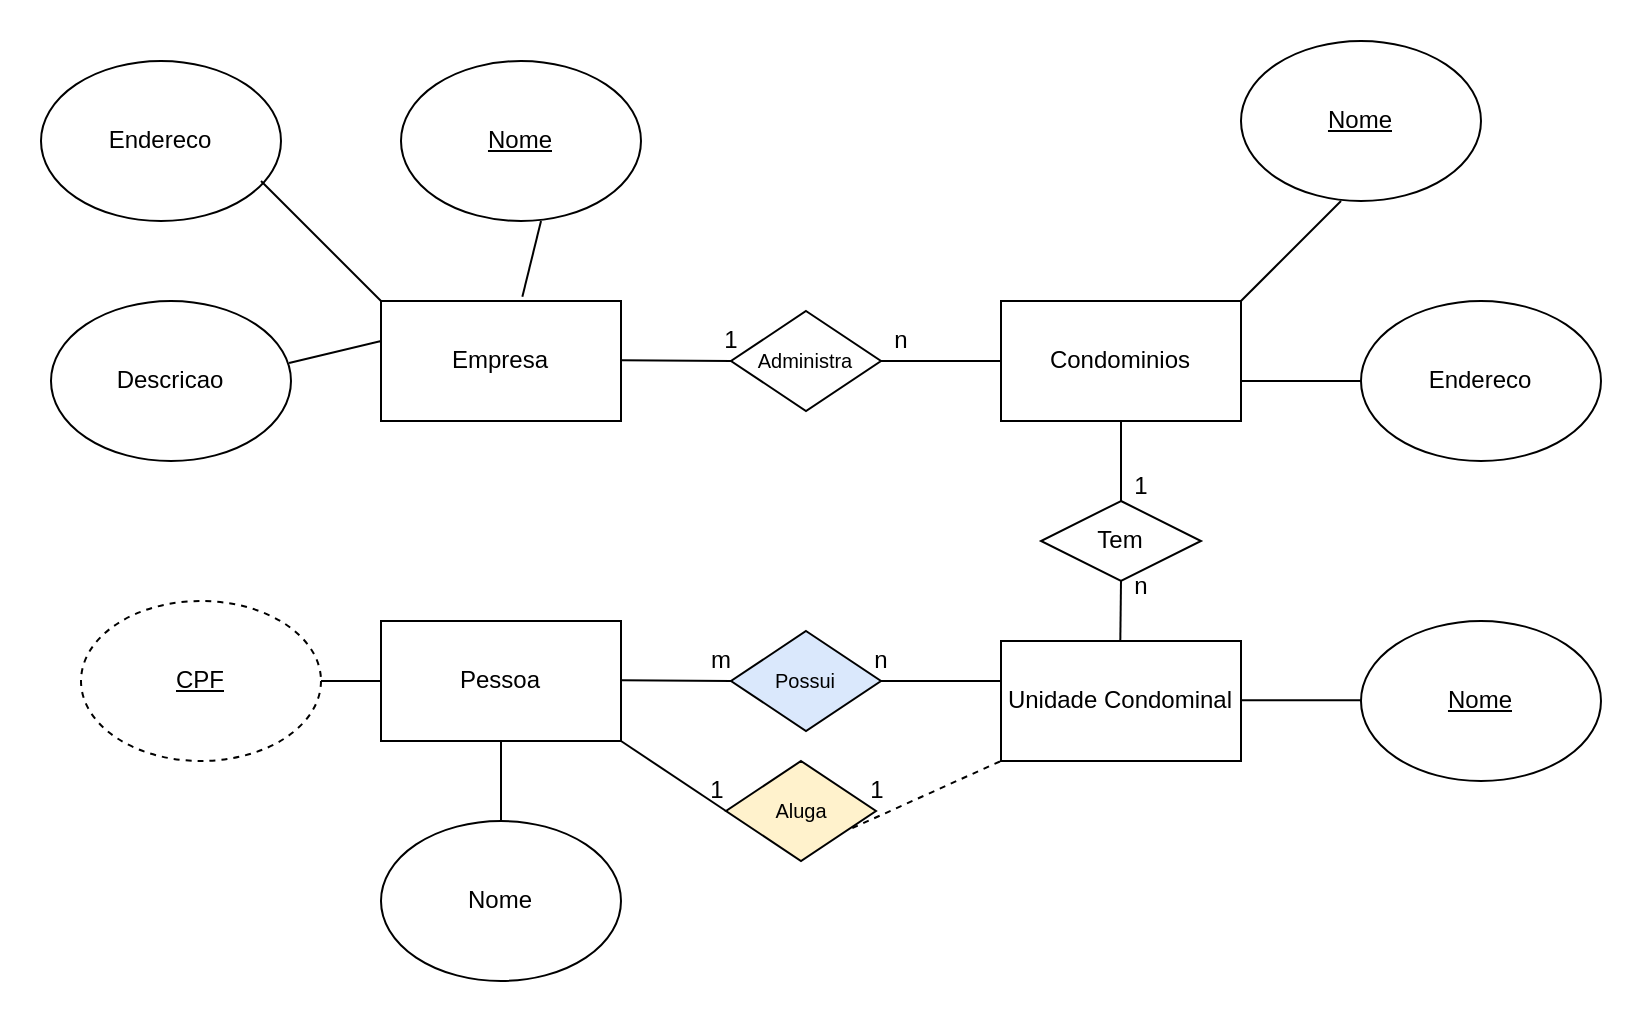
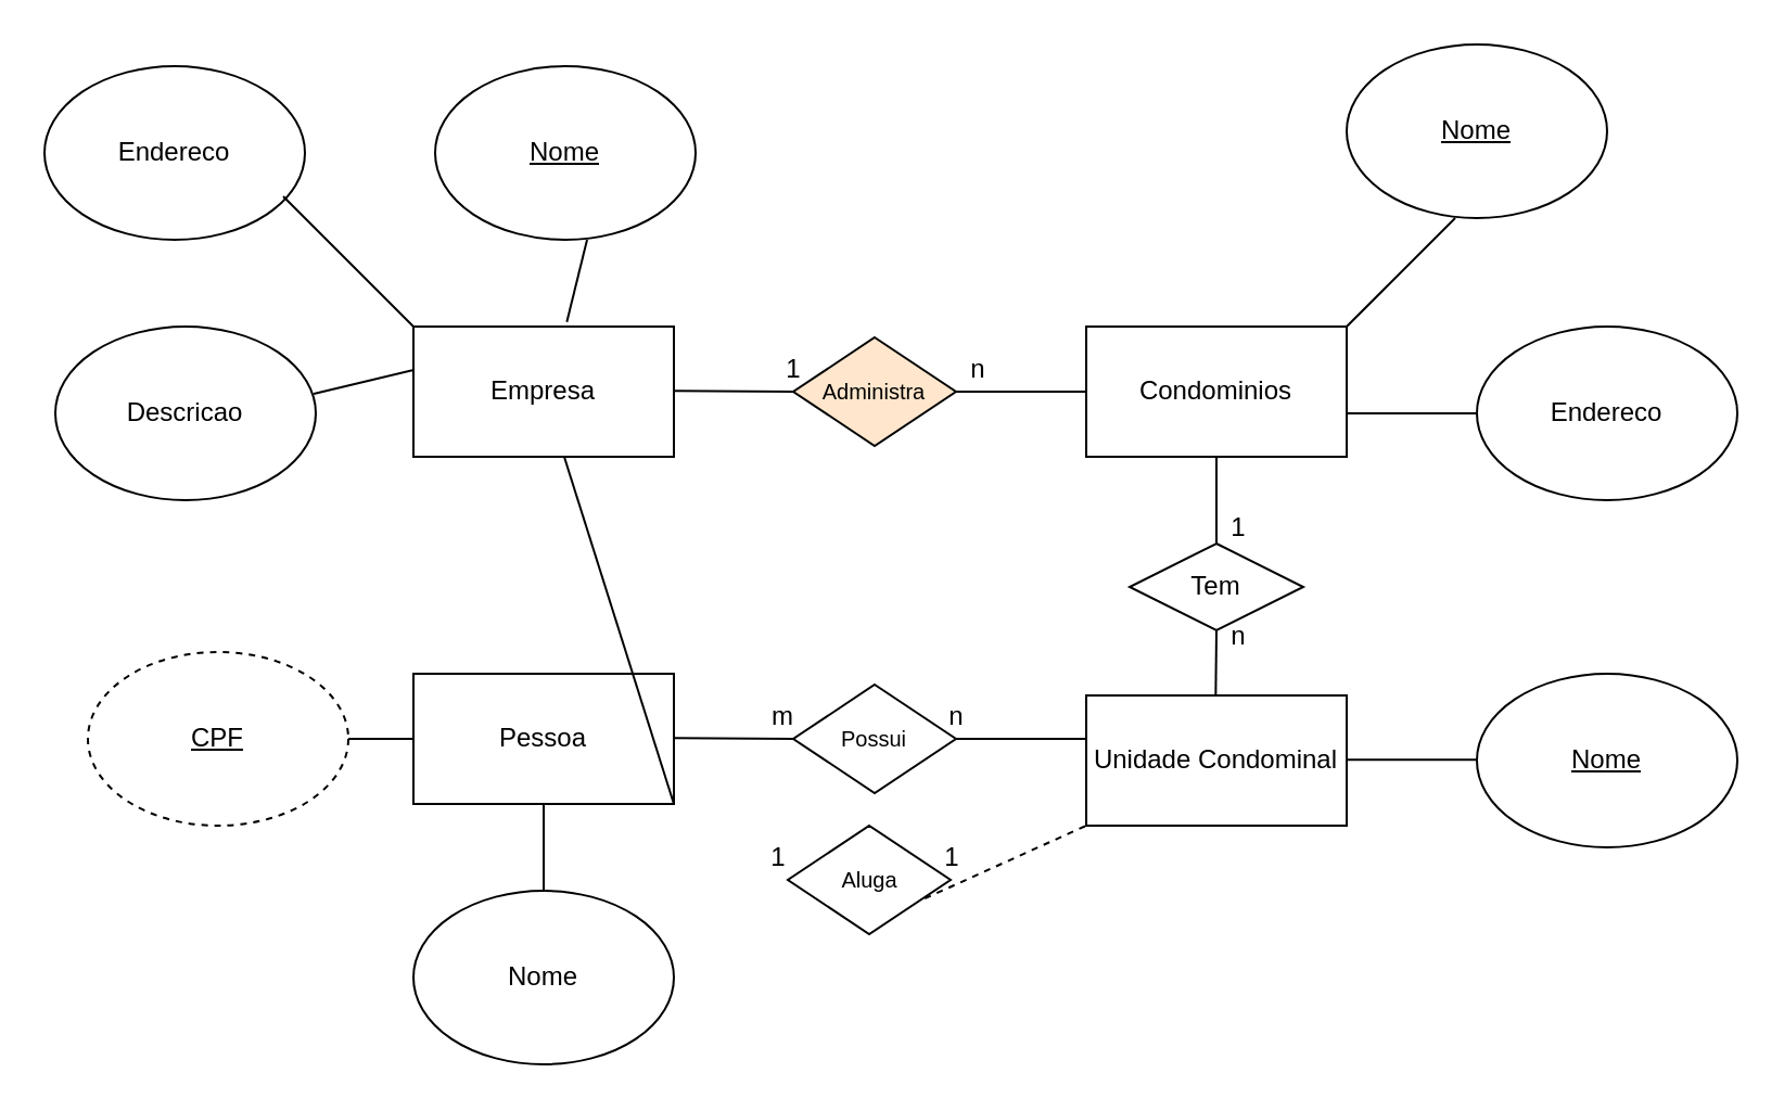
- <mxCell id="15" value="&lt;font style=&quot;font-size: 10px;&quot;&gt;Administra&lt;/font&gt;" style="rhombus;whiteSpace=wrap;html=1;" vertex="1" parent="1"><mxGeometry x="365" y="155" width="75" height="50" as="geometry" /></mxCell>
+ <mxCell id="15" value="&lt;font style=&quot;font-size: 10px;&quot;&gt;Administra&lt;/font&gt;" style="rhombus;whiteSpace=wrap;html=1;fillColor=#ffe6cc;" vertex="1" parent="1"><mxGeometry x="365" y="155" width="75" height="50" as="geometry" /></mxCell>
- <mxCell id="26" value="&lt;span style=&quot;font-size: 10px;&quot;&gt;Possui&lt;/span&gt;" style="rhombus;whiteSpace=wrap;html=1;fillColor=#dae8fc;" vertex="1" parent="1"><mxGeometry x="365" y="315" width="75" height="50" as="geometry" /></mxCell>
+ <mxCell id="26" value="&lt;span style=&quot;font-size: 10px;&quot;&gt;Possui&lt;/span&gt;" style="rhombus;whiteSpace=wrap;html=1;" vertex="1" parent="1"><mxGeometry x="365" y="315" width="75" height="50" as="geometry" /></mxCell>
- <mxCell id="37" value="" style="endArrow=none;html=1;rounded=0;entryX=0;entryY=0.5;entryDx=0;entryDy=0;exitX=1;exitY=1;exitDx=0;exitDy=0;" edge="1" parent="1" source="20" target="38"><mxGeometry width="50" height="50" relative="1" as="geometry"><mxPoint x="307.5" y="404.66" as="sourcePoint" /><mxPoint x="347.5" y="405" as="targetPoint" /></mxGeometry></mxCell>
+ <mxCell id="37" value="" style="endArrow=none;html=1;rounded=0;exitX=1;exitY=1;exitDx=0;exitDy=0;" edge="1" parent="1" source="20" target="2"><mxGeometry width="50" height="50" relative="1" as="geometry"><mxPoint x="307.5" y="404.66" as="sourcePoint" /><mxPoint x="347.5" y="405" as="targetPoint" /></mxGeometry></mxCell>
- <mxCell id="38" value="&lt;span style=&quot;font-size: 10px;&quot;&gt;Aluga&lt;br&gt;&lt;/span&gt;" style="rhombus;whiteSpace=wrap;html=1;fillColor=#fff2cc;" vertex="1" parent="1"><mxGeometry x="362.5" y="380" width="75" height="50" as="geometry" /></mxCell>
+ <mxCell id="38" value="&lt;span style=&quot;font-size: 10px;&quot;&gt;Aluga&lt;br&gt;&lt;/span&gt;" style="rhombus;whiteSpace=wrap;html=1;" vertex="1" parent="1"><mxGeometry x="362.5" y="380" width="75" height="50" as="geometry" /></mxCell>
